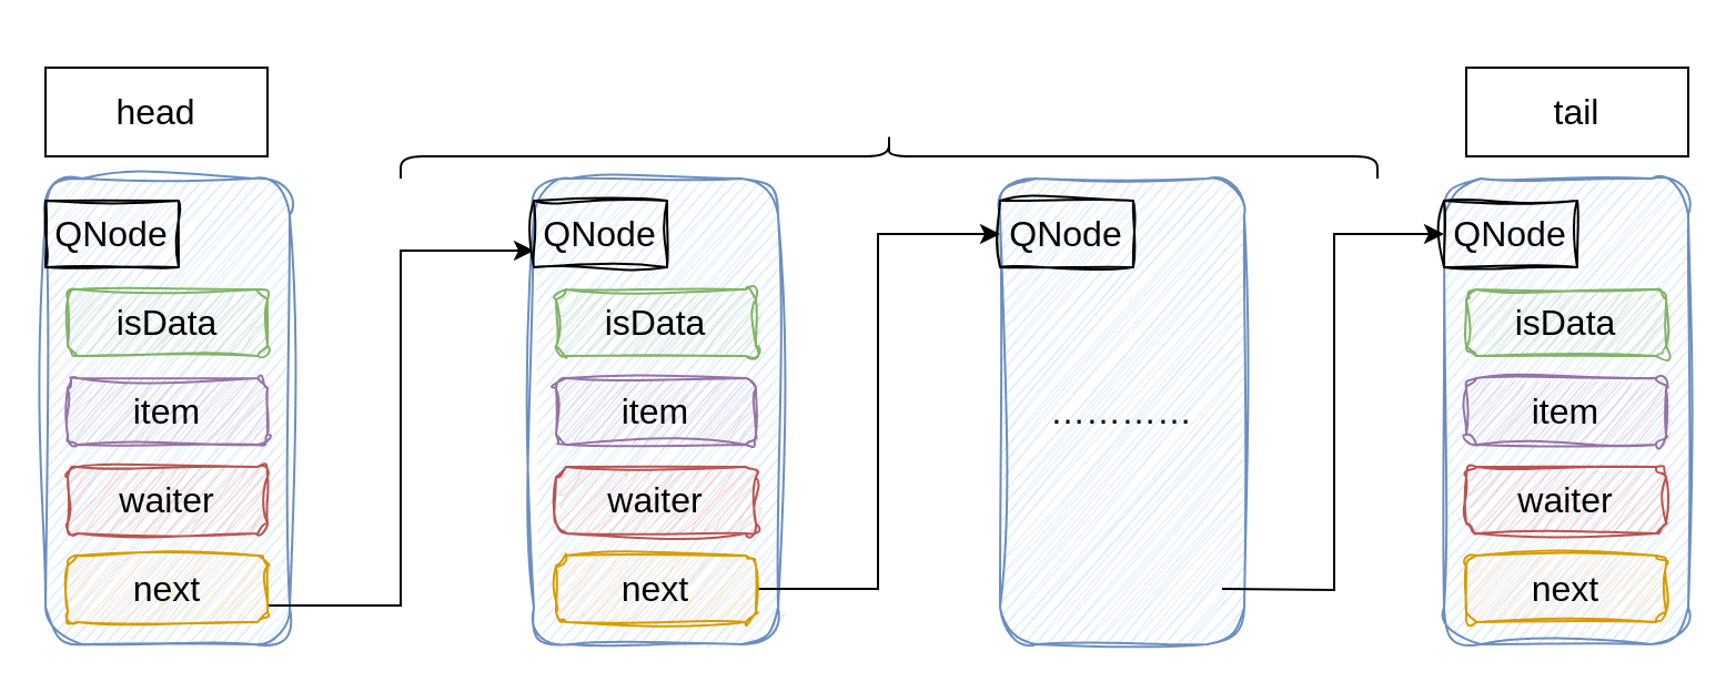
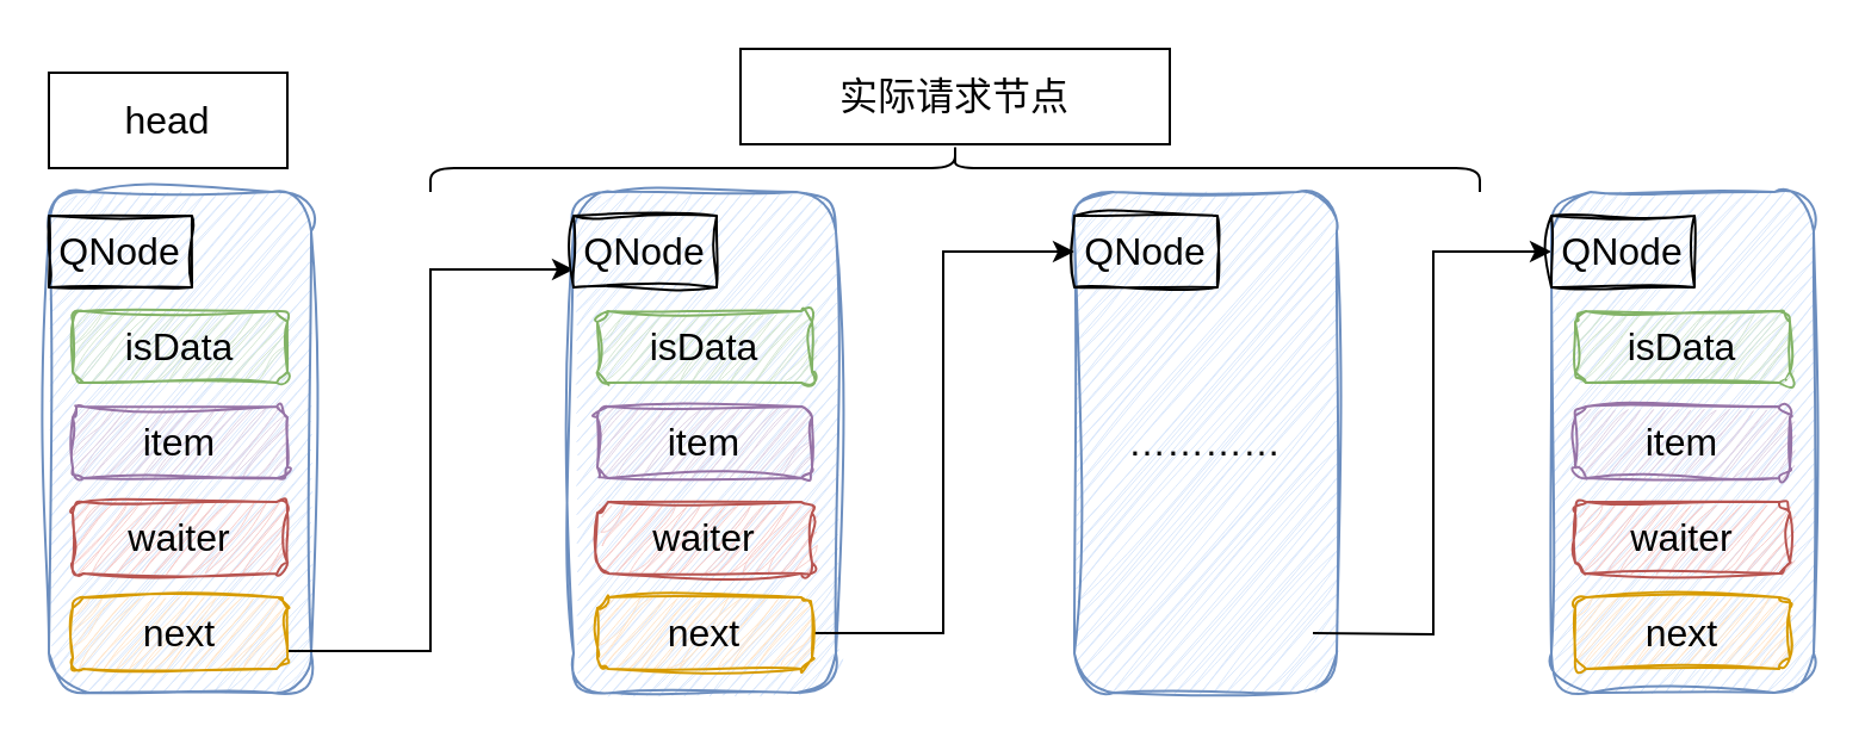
+ <mxCell id="28" value="实际请求节点" style="text;html=1;align=center;verticalAlign=middle;whiteSpace=wrap;rounded=0;strokeColor=default;fontSize=16;" vertex="1" parent="1"><mxGeometry x="310" y="20" width="180" height="40" as="geometry" /></mxCell>
- <mxCell id="26" value="tail" style="text;html=1;align=center;verticalAlign=middle;whiteSpace=wrap;rounded=0;strokeColor=default;fontSize=16;" vertex="1" parent="1"><mxGeometry x="660" y="30" width="100" height="40" as="geometry" /></mxCell>
